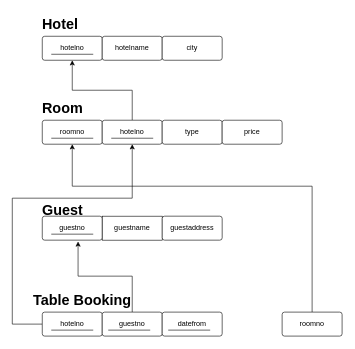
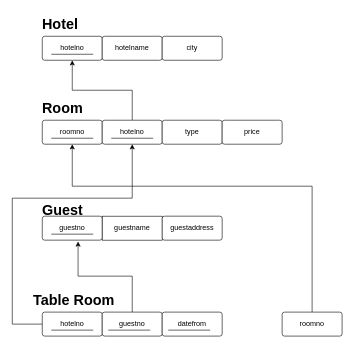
- <mxCell id="30" value="&lt;h1&gt;Table Booking&lt;/h1&gt;" style="text;html=1;strokeColor=none;fillColor=none;spacing=5;spacingTop=-20;whiteSpace=wrap;overflow=hidden;rounded=0;" vertex="1" parent="1"><mxGeometry x="50" y="480" width="195" height="40" as="geometry" /></mxCell>
+ <mxCell id="30" value="&lt;h1&gt;Table Room&lt;/h1&gt;" style="text;html=1;strokeColor=none;fillColor=none;spacing=5;spacingTop=-20;whiteSpace=wrap;overflow=hidden;rounded=0;" vertex="1" parent="1"><mxGeometry x="50" y="480" width="195" height="40" as="geometry" /></mxCell>
